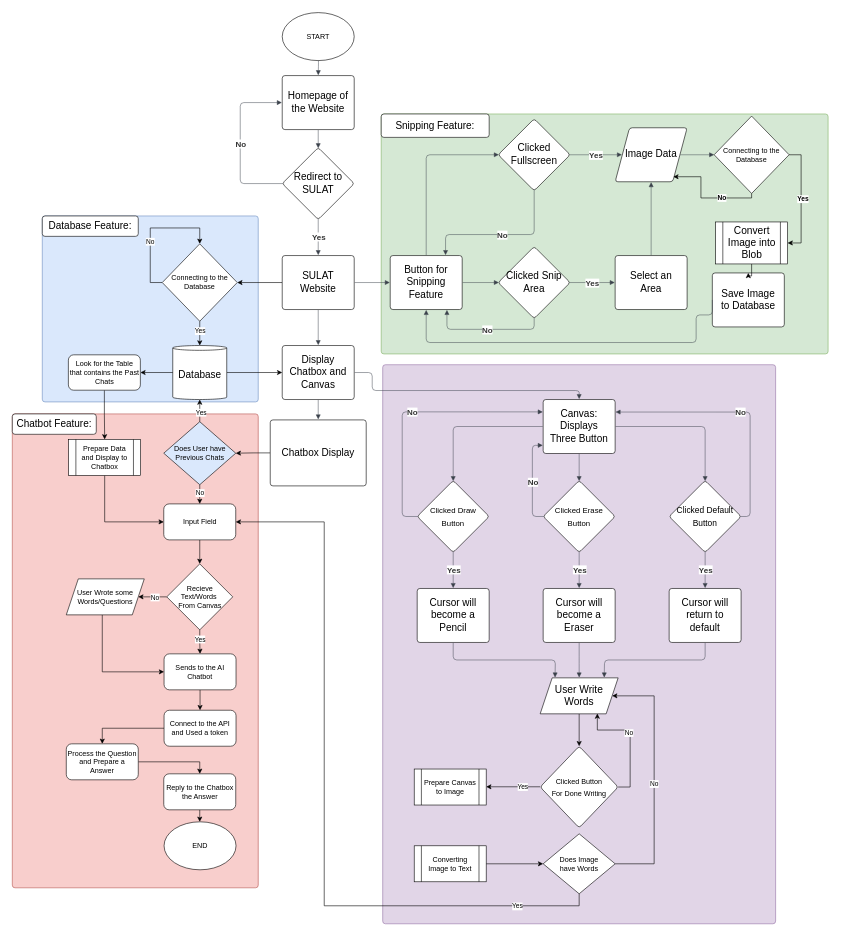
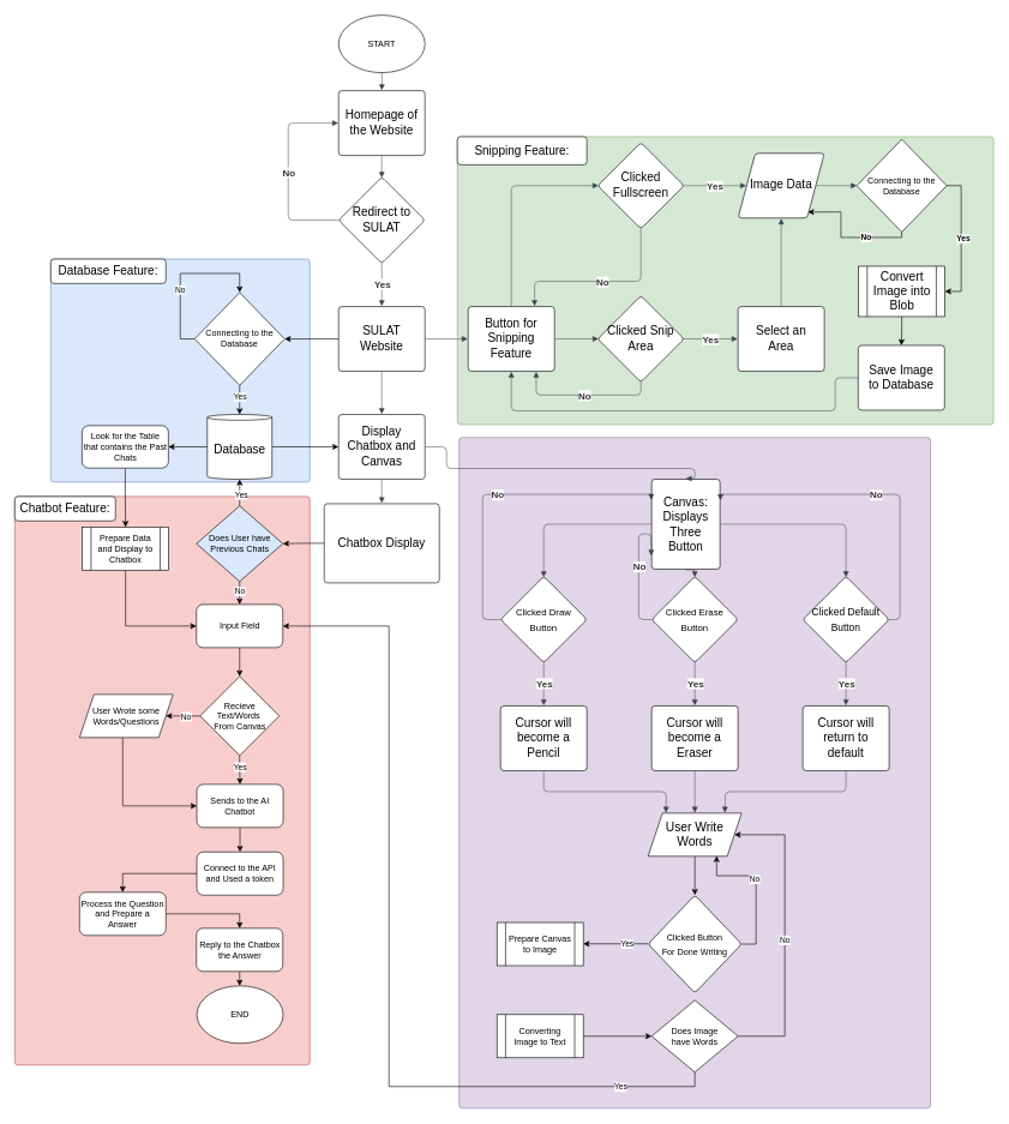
- <mxCell id="38" value="Save Image to Database" style="html=1;overflow=block;blockSpacing=1;whiteSpace=wrap;fontSize=16.7;spacing=9;rounded=1;absoluteArcSize=1;arcSize=9;strokeWidth=NaN;lucidId=U3wX42vYFk0g;" parent="1" vertex="1"><mxGeometry x="1187" y="454" width="120" height="90" as="geometry" /></mxCell>
+ <mxCell id="38" value="Save Image to Database" style="html=1;overflow=block;blockSpacing=1;whiteSpace=wrap;fontSize=16.7;spacing=9;rounded=1;absoluteArcSize=1;arcSize=9;strokeWidth=NaN;lucidId=U3wX42vYFk0g;" parent="1" vertex="1"><mxGeometry x="1192" y="479" width="120" height="90" as="geometry" /></mxCell>
- <mxCell id="40" value="Canvas: &#10;Displays Three Button" style="html=1;overflow=block;blockSpacing=1;whiteSpace=wrap;fontSize=16.7;spacing=9;rounded=1;absoluteArcSize=1;arcSize=9;strokeWidth=NaN;lucidId=B4wXTuXNKqRj;" parent="1" vertex="1"><mxGeometry x="905" y="665" width="120" height="90" as="geometry" /></mxCell>
+ <mxCell id="40" value="Canvas: &#10;Displays Three Button" style="html=1;overflow=block;blockSpacing=1;whiteSpace=wrap;fontSize=16.7;spacing=9;rounded=1;absoluteArcSize=1;arcSize=9;strokeWidth=NaN;lucidId=B4wXTuXNKqRj;" parent="1" vertex="1"><mxGeometry x="905" y="665" width="95" height="125" as="geometry" /></mxCell>
